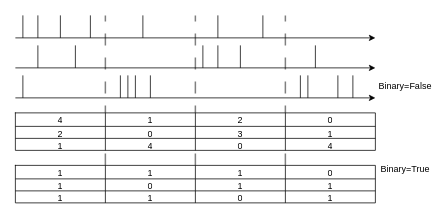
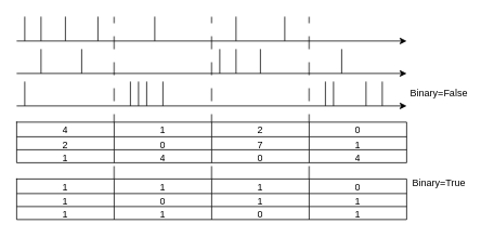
- <mxCell id="17" value="3" style="shape=partialRectangle;html=1;whiteSpace=wrap;connectable=0;strokeColor=inherit;overflow=hidden;fillColor=none;top=0;left=0;bottom=0;right=0;pointerEvents=1;" vertex="1" parent="14"><mxGeometry x="240" width="120" height="16" as="geometry"><mxRectangle width="120" height="16" as="alternateBounds" /></mxGeometry></mxCell>
+ <mxCell id="17" value="7" style="shape=partialRectangle;html=1;whiteSpace=wrap;connectable=0;strokeColor=inherit;overflow=hidden;fillColor=none;top=0;left=0;bottom=0;right=0;pointerEvents=1;" vertex="1" parent="14"><mxGeometry x="240" width="120" height="16" as="geometry"><mxRectangle width="120" height="16" as="alternateBounds" /></mxGeometry></mxCell>
